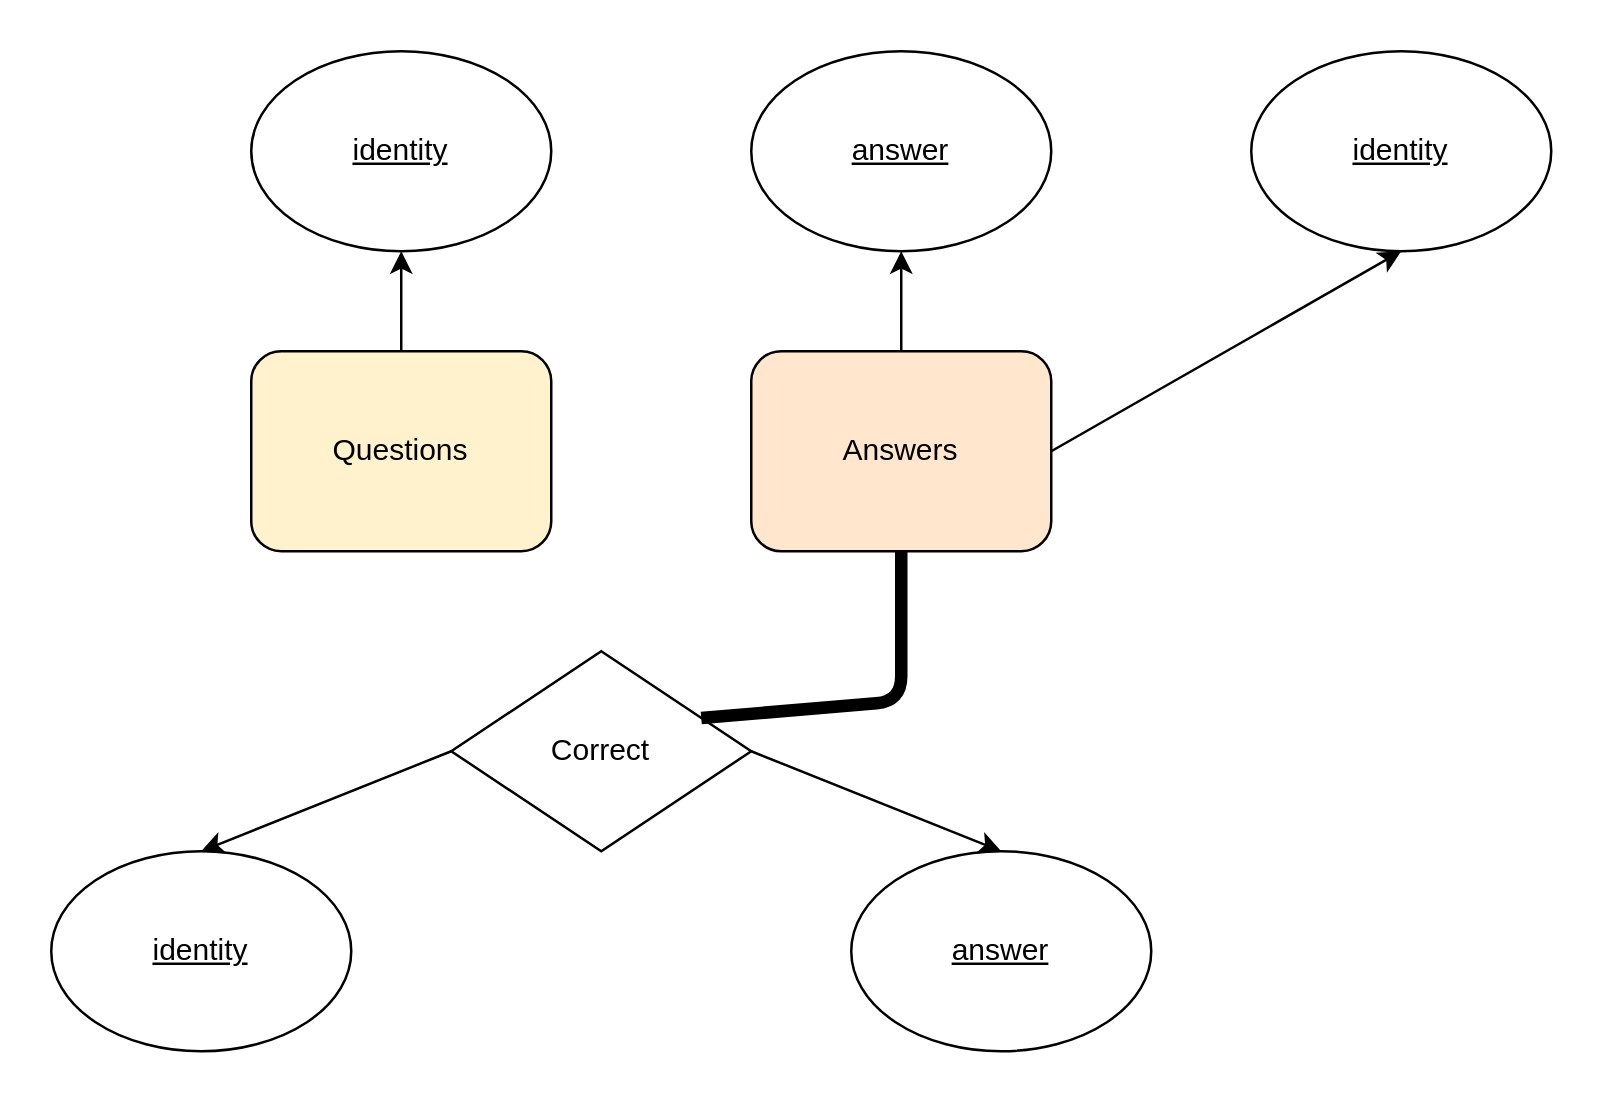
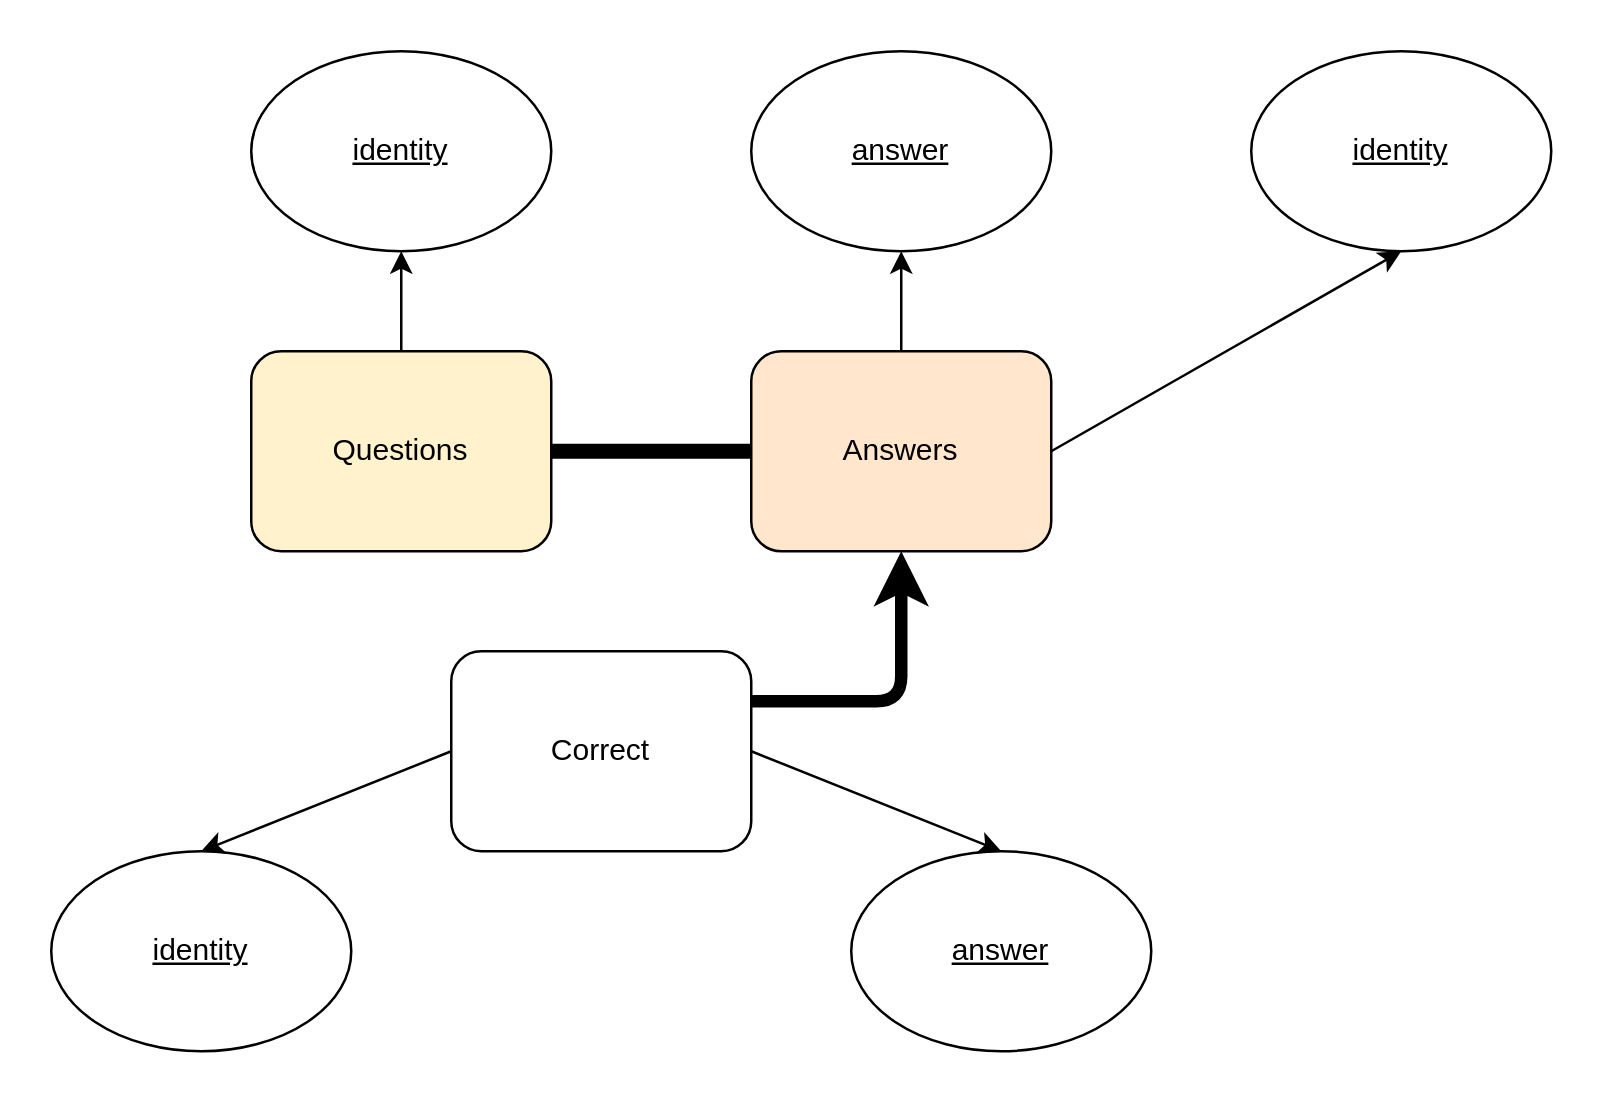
+ <mxCell id="15" value="" style="endArrow=none;html=1;exitX=1;exitY=0.5;exitDx=0;exitDy=0;entryX=0;entryY=0.5;entryDx=0;entryDy=0;strokeWidth=6;" edge="1" parent="1" source="2" target="5"><mxGeometry width="50" height="50" relative="1" as="geometry"><mxPoint x="250" y="270" as="sourcePoint" /><mxPoint x="300" y="220" as="targetPoint" /></mxGeometry></mxCell>
- <mxCell id="16" value="" style="endArrow=none;html=1;entryX=0.5;entryY=1;entryDx=0;entryDy=0;exitX=1;exitY=0.25;exitDx=0;exitDy=0;strokeWidth=5;" edge="1" parent="1" source="10" target="5"><mxGeometry width="50" height="50" relative="1" as="geometry"><mxPoint x="250" y="270" as="sourcePoint" /><mxPoint x="300" y="220" as="targetPoint" /><Array as="points"><mxPoint x="360" y="280" /></Array></mxGeometry></mxCell>
+ <mxCell id="16" value="" style="endArrow=classic;html=1;entryX=0.5;entryY=1;entryDx=0;entryDy=0;exitX=1;exitY=0.25;exitDx=0;exitDy=0;strokeWidth=5;" edge="1" parent="1" source="10" target="5"><mxGeometry width="50" height="50" relative="1" as="geometry"><mxPoint x="250" y="270" as="sourcePoint" /><mxPoint x="300" y="220" as="targetPoint" /><Array as="points"><mxPoint x="360" y="280" /></Array></mxGeometry></mxCell>
- <mxCell id="10" value="Correct" style="rhombus;whiteSpace=wrap;html=1;" vertex="1" parent="1"><mxGeometry x="180" y="260" width="120" height="80" as="geometry" /></mxCell>
+ <mxCell id="10" value="Correct" style="rounded=1;whiteSpace=wrap;html=1;" vertex="1" parent="1"><mxGeometry x="180" y="260" width="120" height="80" as="geometry" /></mxCell>
